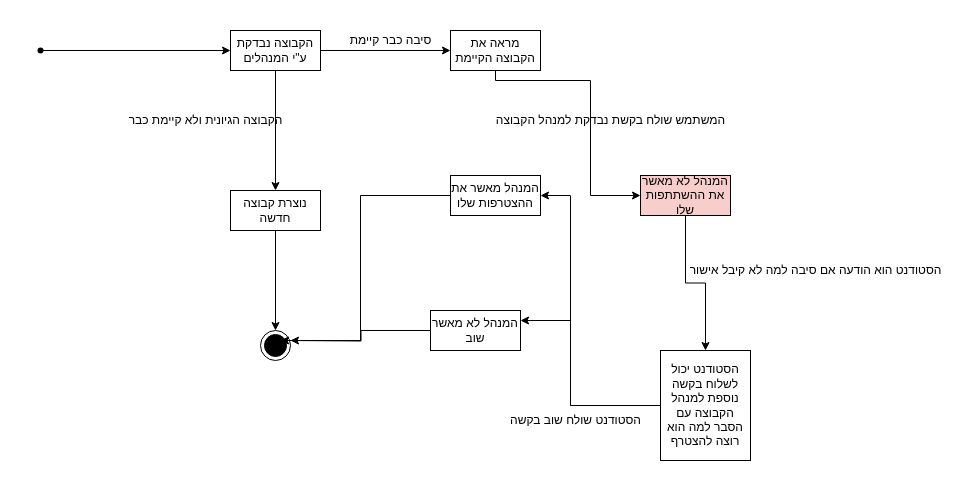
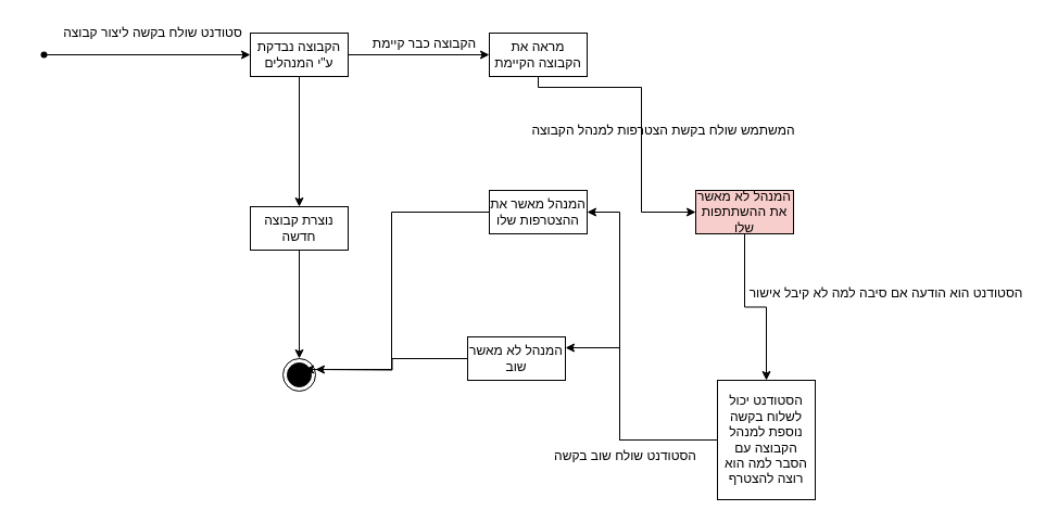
+ <mxCell id="2" value="סטודנט שולח בקשה ליצור קבוצה" style="text;html=1;align=center;verticalAlign=middle;resizable=0;points=[];autosize=1;strokeColor=none;fillColor=none;" parent="1" vertex="1"><mxGeometry x="60" y="20" width="160" height="20" as="geometry" /></mxCell>
- <mxCell id="12" value="סיבה כבר קיימת" style="text;html=1;align=center;verticalAlign=middle;resizable=0;points=[];autosize=1;strokeColor=none;fillColor=none;" parent="1" vertex="1"><mxGeometry x="340" y="30" width="100" height="20" as="geometry" /></mxCell>
+ <mxCell id="12" value="הקבוצה כבר קיימת" style="text;html=1;align=center;verticalAlign=middle;resizable=0;points=[];autosize=1;strokeColor=none;fillColor=none;" parent="1" vertex="1"><mxGeometry x="340" y="30" width="100" height="20" as="geometry" /></mxCell>
- <mxCell id="6" value="הקבוצה הגיונית ולא קיימת כבר" style="text;html=1;align=center;verticalAlign=middle;resizable=0;points=[];autosize=1;strokeColor=none;fillColor=none;" parent="1" vertex="1"><mxGeometry x="130" y="110" width="150" height="20" as="geometry" /></mxCell>
- <mxCell id="15" value="המשתמש שולח בקשת נבדקת למנהל הקבוצה " style="text;html=1;align=center;verticalAlign=middle;resizable=0;points=[];autosize=1;strokeColor=none;fillColor=none;" parent="1" vertex="1"><mxGeometry x="490" y="110" width="240" height="20" as="geometry" /></mxCell>
+ <mxCell id="15" value="המשתמש שולח בקשת הצטרפות למנהל הקבוצה " style="text;html=1;align=center;verticalAlign=middle;resizable=0;points=[];autosize=1;strokeColor=none;fillColor=none;" parent="1" vertex="1"><mxGeometry x="490" y="110" width="240" height="20" as="geometry" /></mxCell>
